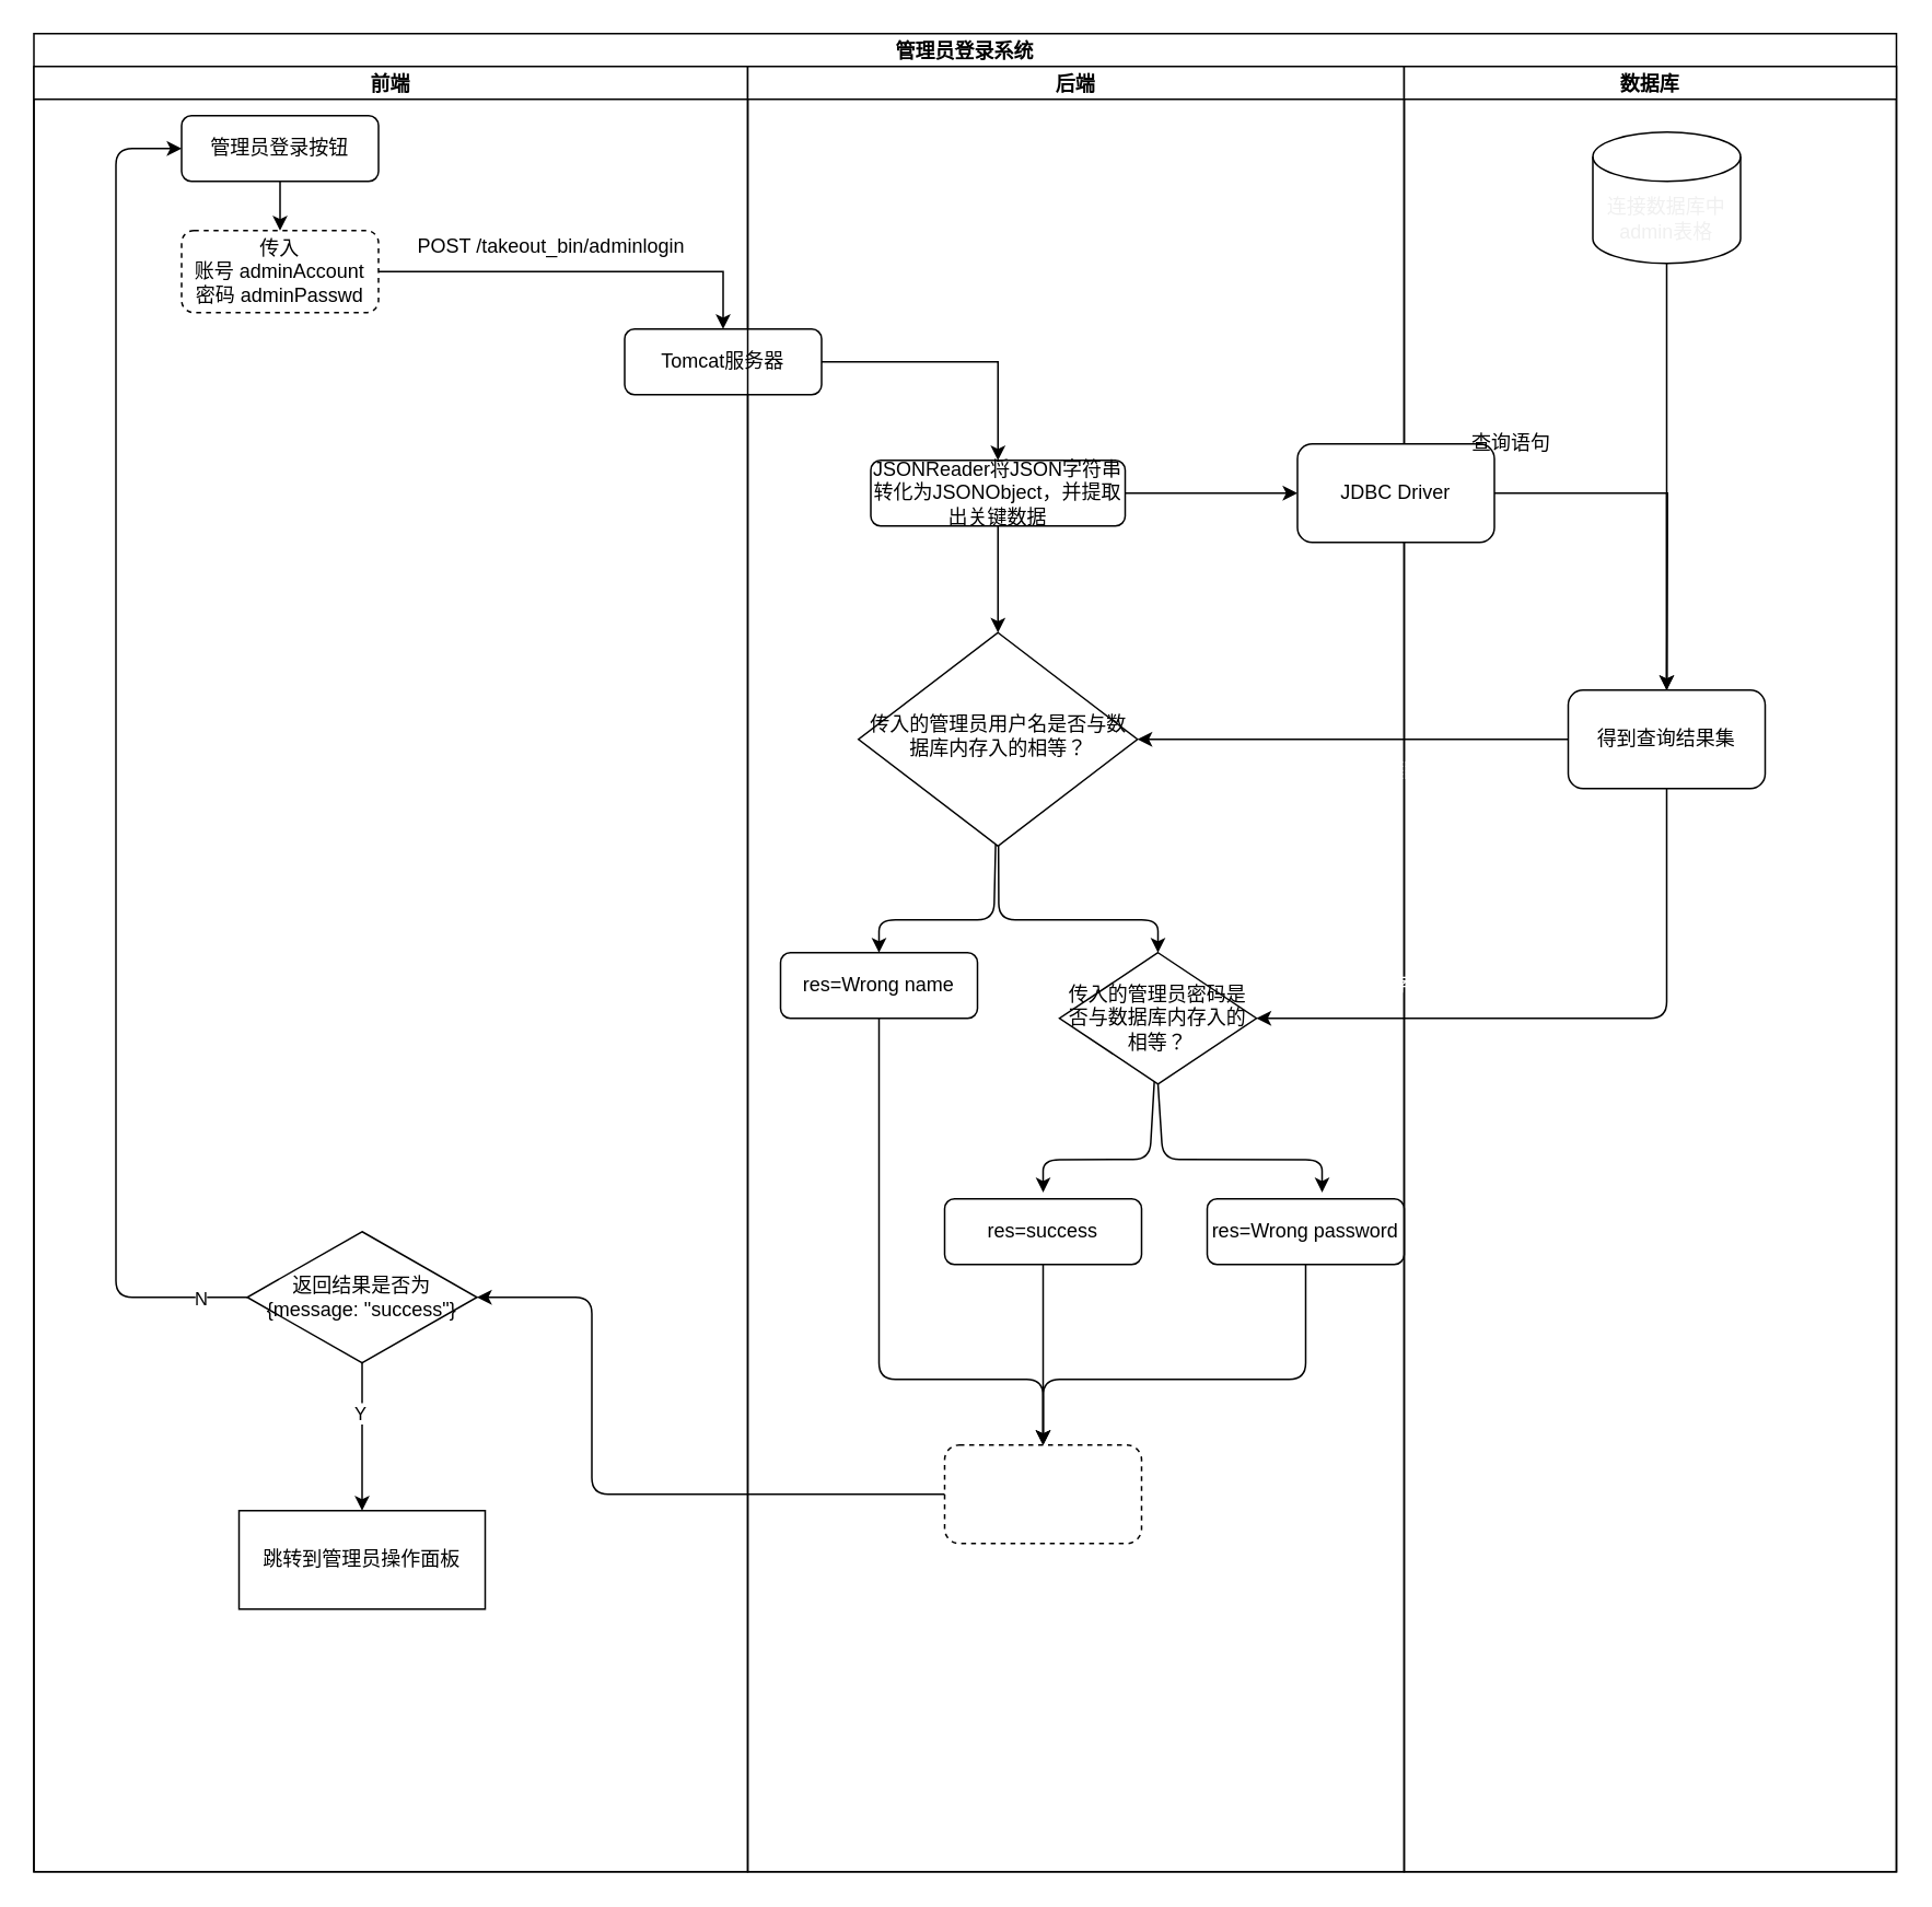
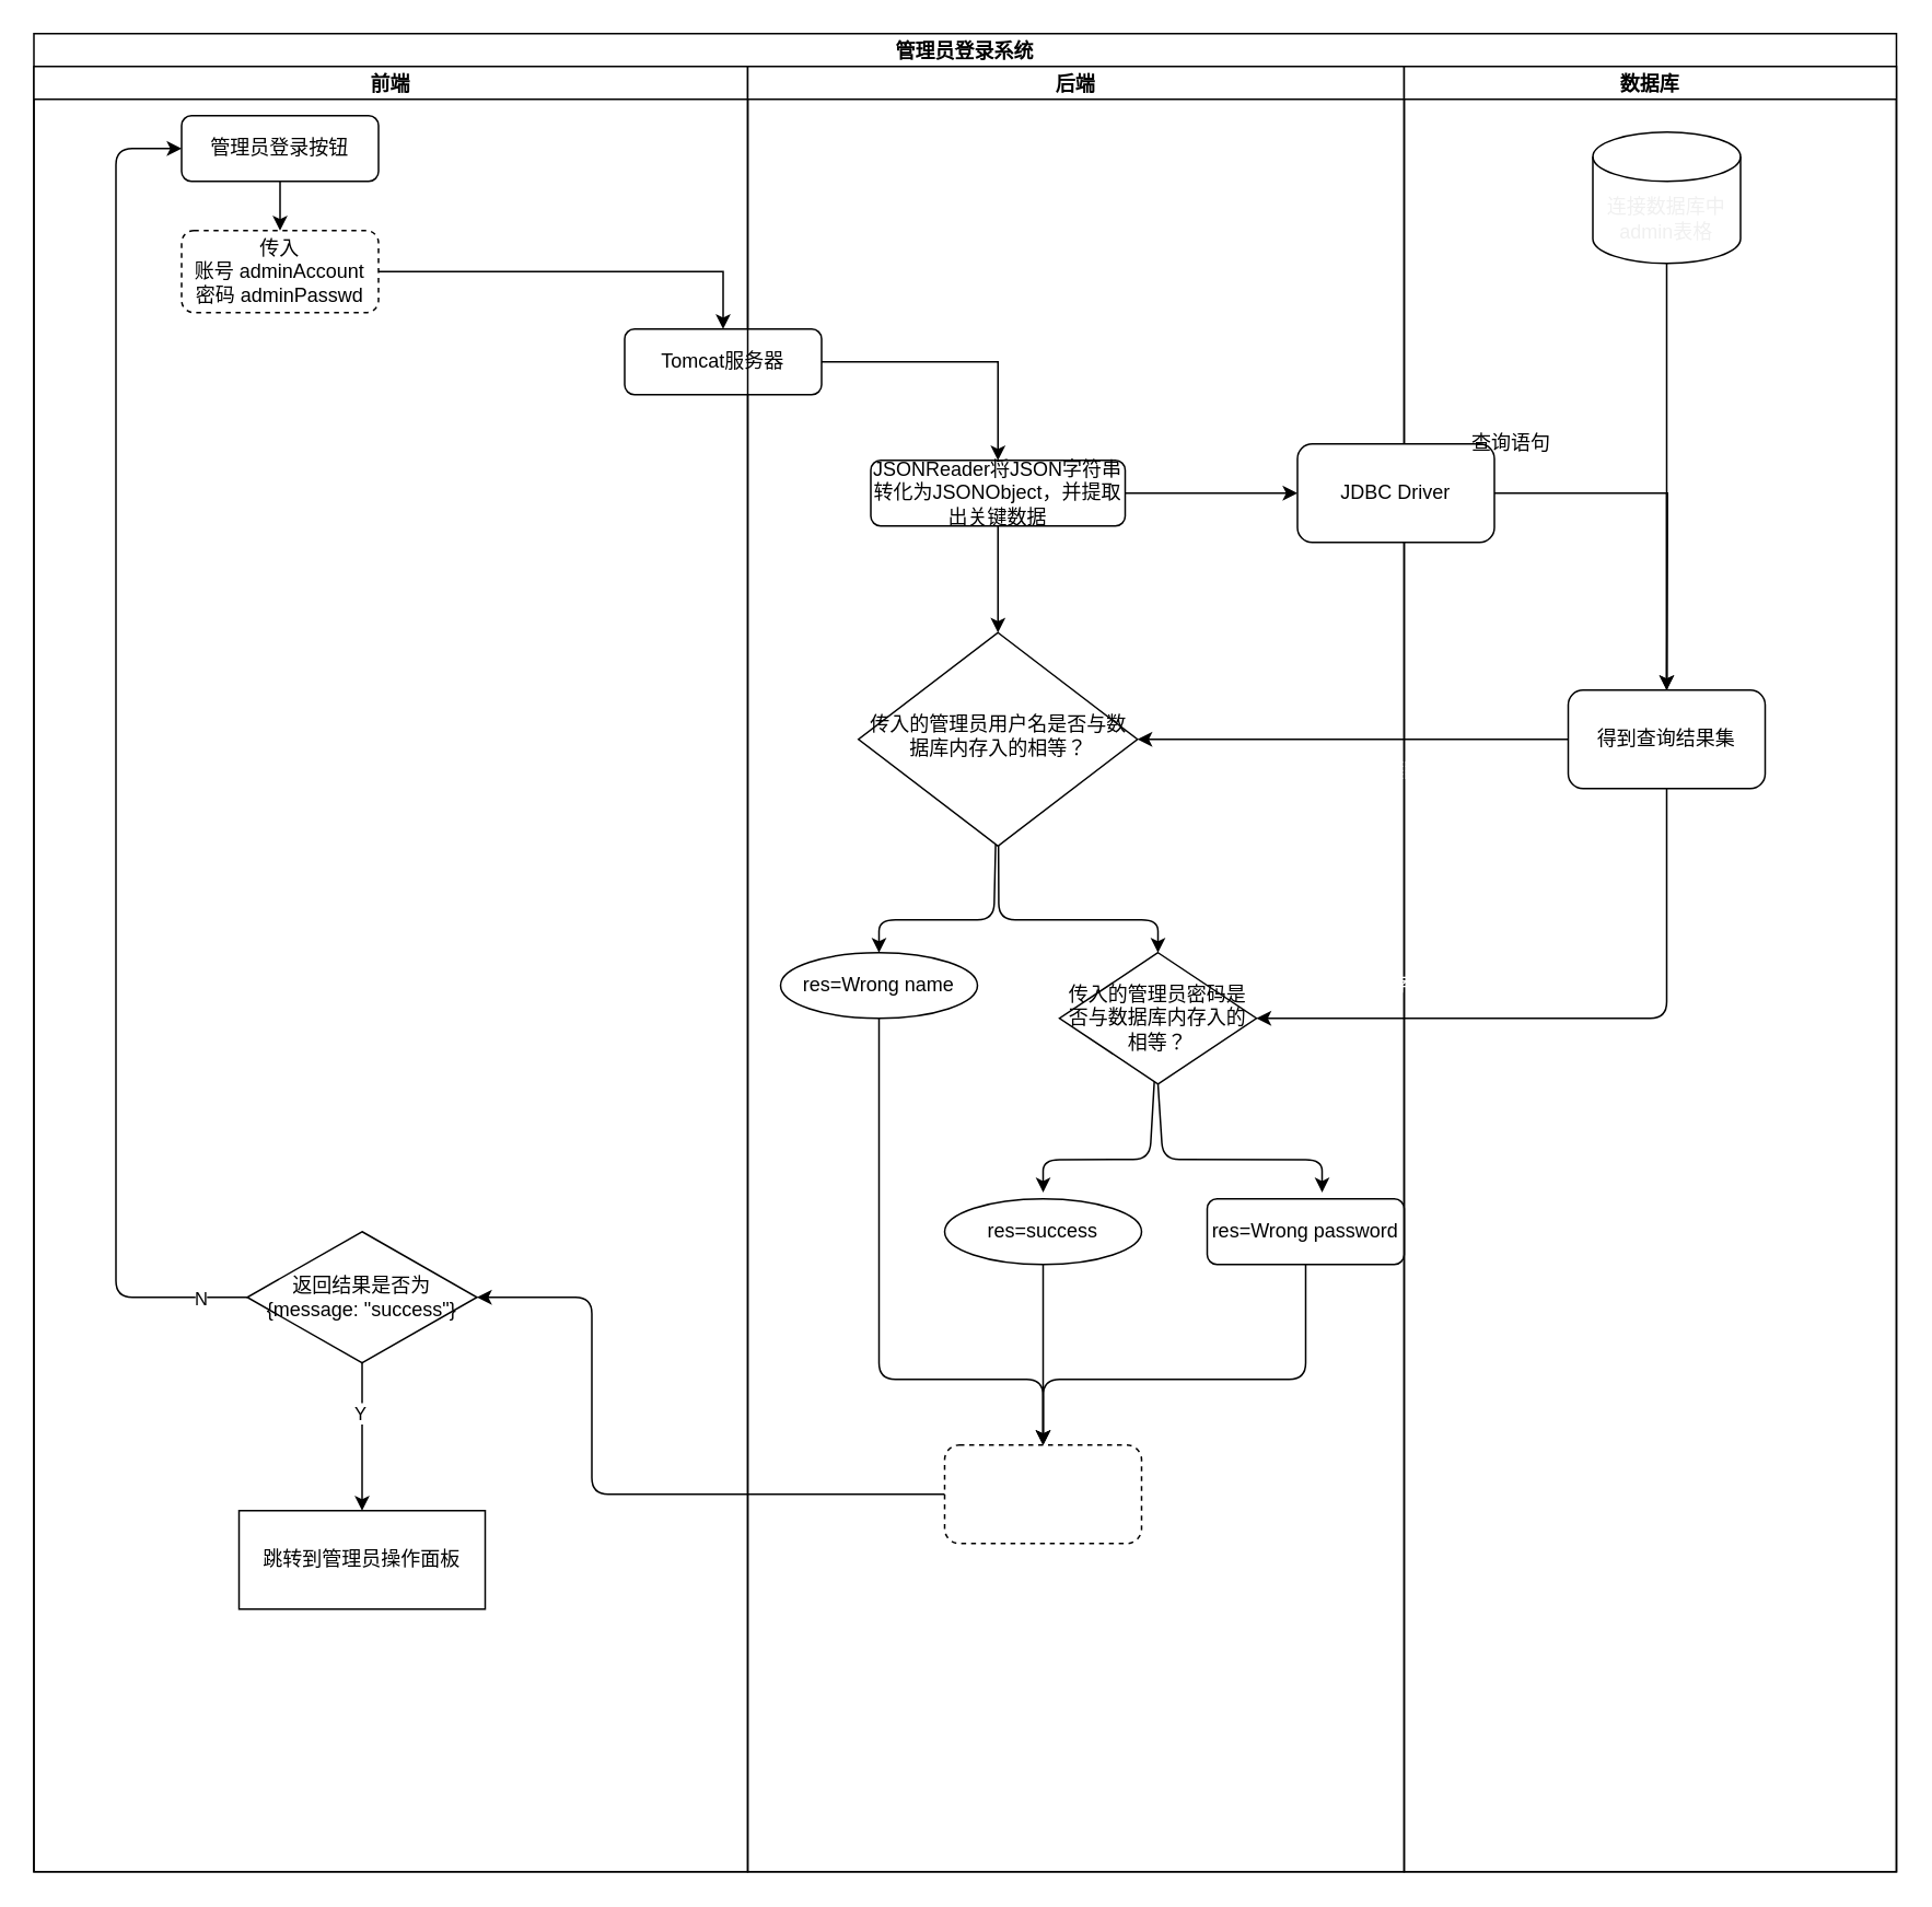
- <mxCell id="6" value="POST /takeout_bin/adminlogin" style="text;html=1;align=center;verticalAlign=middle;resizable=0;points=[];autosize=1;strokeColor=none;fillColor=none;" parent="3" vertex="1"><mxGeometry x="225" y="100" width="180" height="20" as="geometry" /></mxCell>
- <mxCell id="23" value="res=Wrong name" style="rounded=1;whiteSpace=wrap;html=1;fontSize=12;glass=0;strokeWidth=1;shadow=0;" parent="16" vertex="1"><mxGeometry x="20" y="540" width="120" height="40" as="geometry" /></mxCell>
+ <mxCell id="23" value="res=Wrong name" style="ellipse;whiteSpace=wrap;html=1;fontSize=12;glass=0;strokeWidth=1;shadow=0;" parent="16" vertex="1"><mxGeometry x="20" y="540" width="120" height="40" as="geometry" /></mxCell>
- <mxCell id="26" value="res=success" style="rounded=1;whiteSpace=wrap;html=1;" parent="16" vertex="1"><mxGeometry x="120" y="690" width="120" height="40" as="geometry" /></mxCell>
+ <mxCell id="26" value="res=success" style="ellipse;whiteSpace=wrap;html=1;" parent="16" vertex="1"><mxGeometry x="120" y="690" width="120" height="40" as="geometry" /></mxCell>
